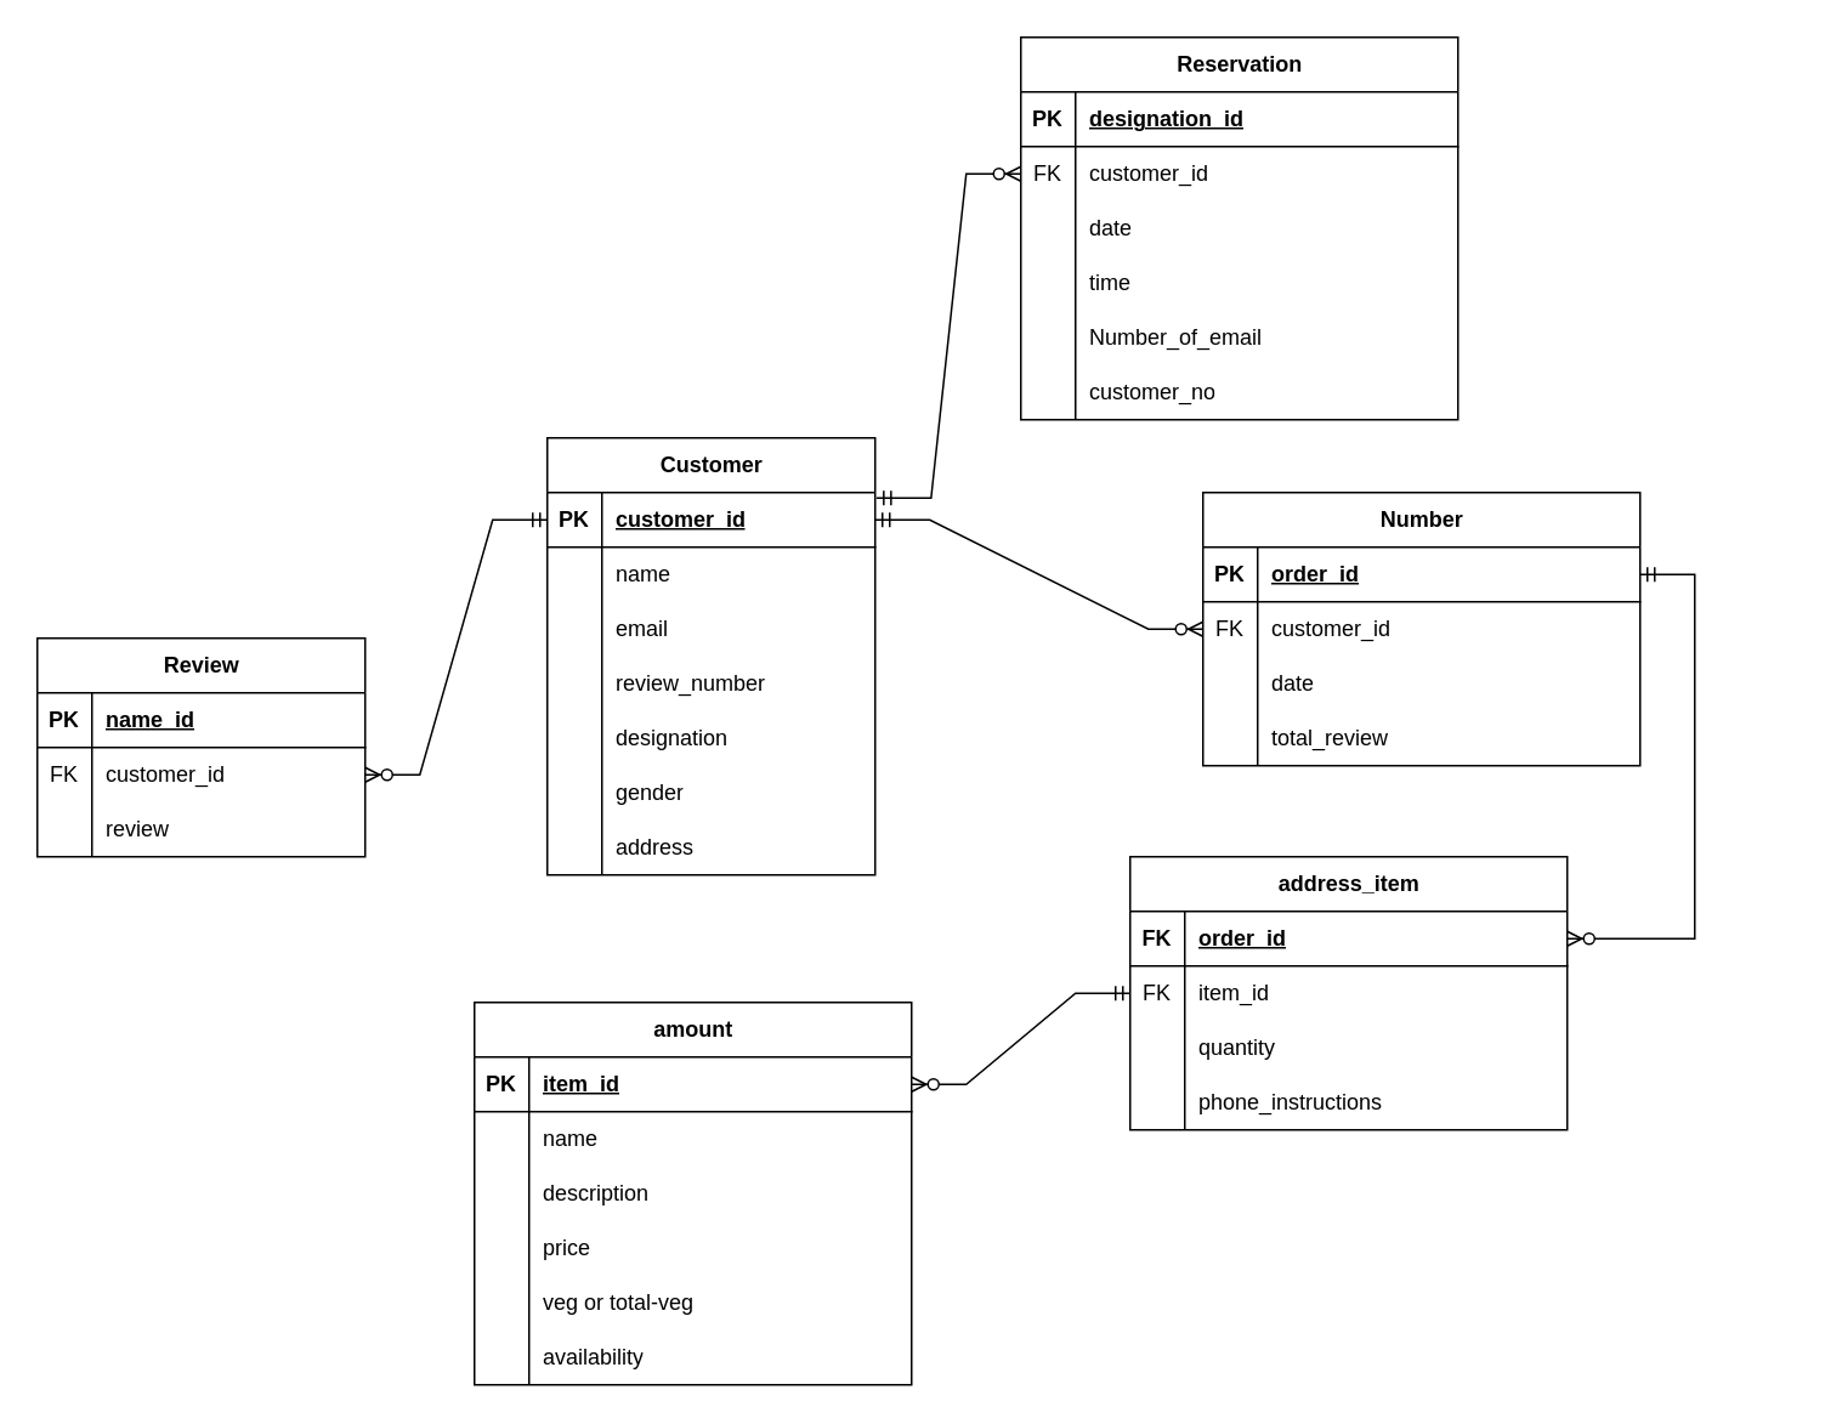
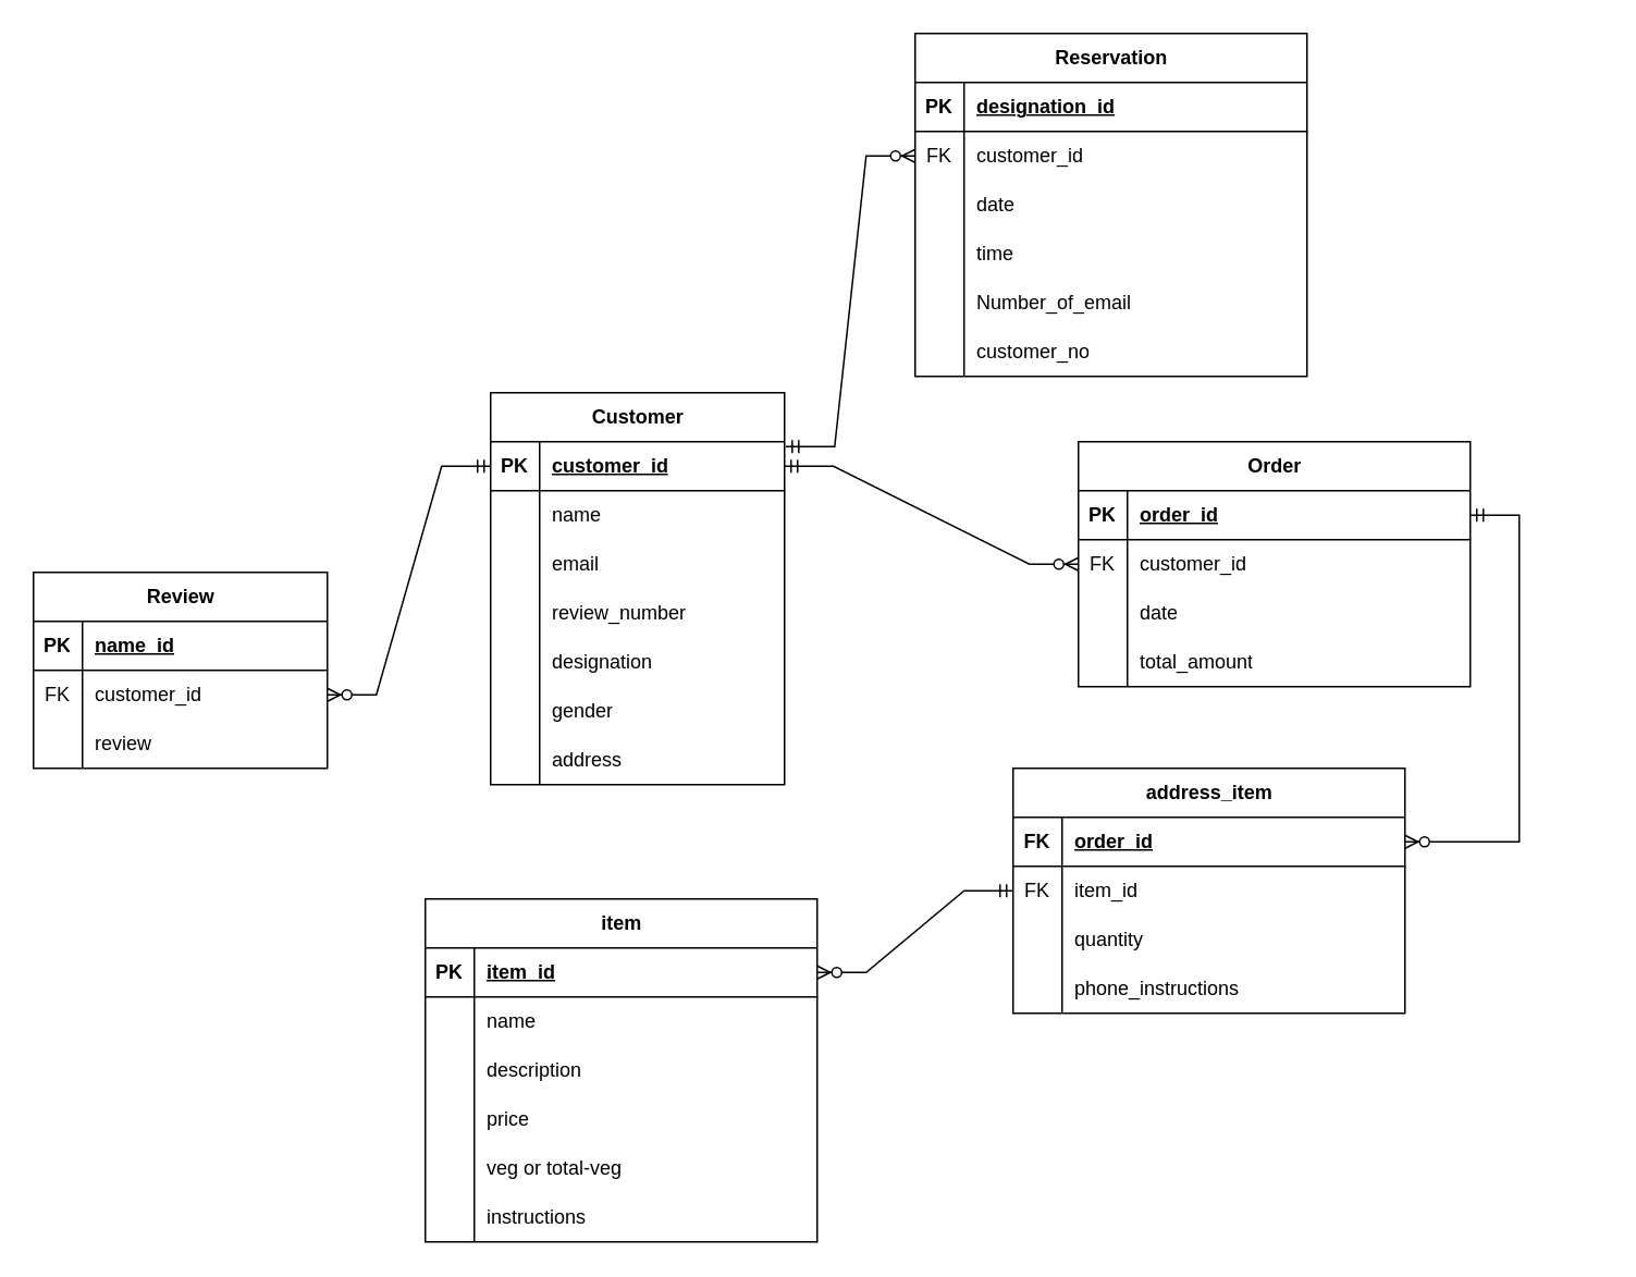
- <mxCell id="24" value="Number" style="shape=table;startSize=30;container=1;collapsible=1;childLayout=tableLayout;fixedRows=1;rowLines=0;fontStyle=1;align=center;resizeLast=1;html=1;" parent="1" vertex="1"><mxGeometry x="660" y="270" width="240" height="150" as="geometry" /></mxCell>
+ <mxCell id="24" value="Order" style="shape=table;startSize=30;container=1;collapsible=1;childLayout=tableLayout;fixedRows=1;rowLines=0;fontStyle=1;align=center;resizeLast=1;html=1;" parent="1" vertex="1"><mxGeometry x="660" y="270" width="240" height="150" as="geometry" /></mxCell>
- <mxCell id="36" value="total_review" style="shape=partialRectangle;connectable=0;fillColor=none;top=0;left=0;bottom=0;right=0;align=left;spacingLeft=6;overflow=hidden;whiteSpace=wrap;html=1;" parent="34" vertex="1"><mxGeometry x="30" width="210" height="30" as="geometry"><mxRectangle width="210" height="30" as="alternateBounds" /></mxGeometry></mxCell>
+ <mxCell id="36" value="total_amount" style="shape=partialRectangle;connectable=0;fillColor=none;top=0;left=0;bottom=0;right=0;align=left;spacingLeft=6;overflow=hidden;whiteSpace=wrap;html=1;" parent="34" vertex="1"><mxGeometry x="30" width="210" height="30" as="geometry"><mxRectangle width="210" height="30" as="alternateBounds" /></mxGeometry></mxCell>
- <mxCell id="37" value="amount" style="shape=table;startSize=30;container=1;collapsible=1;childLayout=tableLayout;fixedRows=1;rowLines=0;fontStyle=1;align=center;resizeLast=1;html=1;" parent="1" vertex="1"><mxGeometry x="260" y="550" width="240" height="210" as="geometry" /></mxCell>
+ <mxCell id="37" value="item" style="shape=table;startSize=30;container=1;collapsible=1;childLayout=tableLayout;fixedRows=1;rowLines=0;fontStyle=1;align=center;resizeLast=1;html=1;" parent="1" vertex="1"><mxGeometry x="260" y="550" width="240" height="210" as="geometry" /></mxCell>
- <mxCell id="55" value="availability" style="shape=partialRectangle;connectable=0;fillColor=none;top=0;left=0;bottom=0;right=0;align=left;spacingLeft=6;overflow=hidden;whiteSpace=wrap;html=1;" parent="53" vertex="1"><mxGeometry x="30" width="210" height="30" as="geometry"><mxRectangle width="210" height="30" as="alternateBounds" /></mxGeometry></mxCell>
+ <mxCell id="55" value="instructions" style="shape=partialRectangle;connectable=0;fillColor=none;top=0;left=0;bottom=0;right=0;align=left;spacingLeft=6;overflow=hidden;whiteSpace=wrap;html=1;" parent="53" vertex="1"><mxGeometry x="30" width="210" height="30" as="geometry"><mxRectangle width="210" height="30" as="alternateBounds" /></mxGeometry></mxCell>
